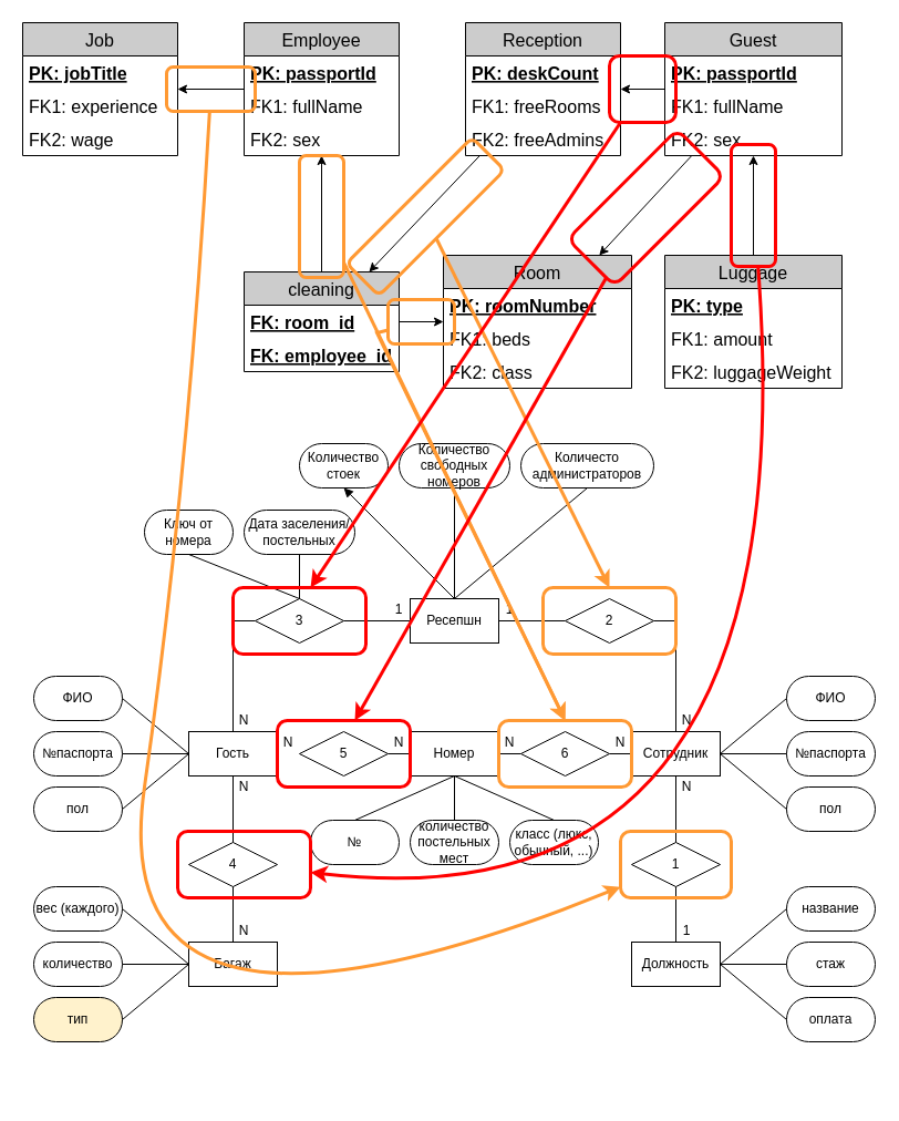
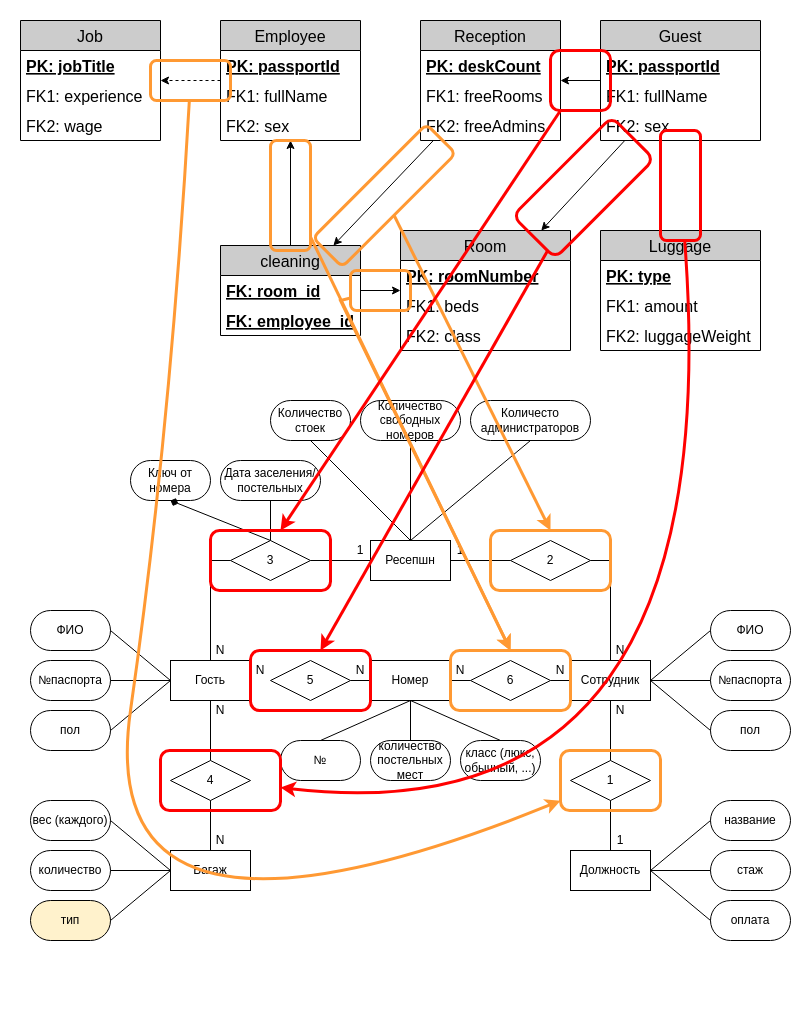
- <mxCell id="85" value="" style="endArrow=classic;html=1;rounded=0;fontSize=16;strokeWidth=1;" edge="1" parent="1" source="77" target="81"><mxGeometry width="50" height="50" relative="1" as="geometry"><mxPoint x="220" y="135" as="sourcePoint" /><mxPoint x="160" y="240" as="targetPoint" /></mxGeometry></mxCell>
+ <mxCell id="85" value="" style="endArrow=classic;html=1;rounded=0;fontSize=16;strokeWidth=1;dashed=1;" edge="1" parent="1" source="77" target="81"><mxGeometry width="50" height="50" relative="1" as="geometry"><mxPoint x="220" y="135" as="sourcePoint" /><mxPoint x="160" y="240" as="targetPoint" /></mxGeometry></mxCell>
- <mxCell id="110" value="" style="endArrow=classic;html=1;rounded=0;fontSize=16;strokeWidth=1;" edge="1" parent="1" source="103" target="90"><mxGeometry width="50" height="50" relative="1" as="geometry"><mxPoint x="620" y="280" as="sourcePoint" /><mxPoint x="670" y="230" as="targetPoint" /></mxGeometry></mxCell>
- <mxCell id="70" value="" style="endArrow=block;html=1;rounded=0;entryX=0.5;entryY=1;entryDx=0;entryDy=0;exitX=0.5;exitY=0;exitDx=0;exitDy=0;" parent="1" source="28" target="67" edge="1"><mxGeometry width="50" height="50" relative="1" as="geometry"><mxPoint x="310" y="530" as="sourcePoint" /><mxPoint x="360" y="480" as="targetPoint" /></mxGeometry></mxCell>
+ <mxCell id="70" value="" style="endArrow=none;html=1;rounded=0;entryX=0.5;entryY=1;entryDx=0;entryDy=0;exitX=0.5;exitY=0;exitDx=0;exitDy=0;" parent="1" source="28" target="67" edge="1"><mxGeometry width="50" height="50" relative="1" as="geometry"><mxPoint x="310" y="530" as="sourcePoint" /><mxPoint x="360" y="480" as="targetPoint" /></mxGeometry></mxCell>
- <mxCell id="53" value="" style="endArrow=none;html=1;rounded=0;exitX=0.5;exitY=0;exitDx=0;exitDy=0;entryX=0.5;entryY=1;entryDx=0;entryDy=0;" parent="1" source="41" target="52" edge="1"><mxGeometry width="50" height="50" relative="1" as="geometry"><mxPoint x="290" y="530" as="sourcePoint" /><mxPoint x="340" y="480" as="targetPoint" /></mxGeometry></mxCell>
+ <mxCell id="53" value="" style="endArrow=diamond;html=1;rounded=0;exitX=0.5;exitY=0;exitDx=0;exitDy=0;entryX=0.5;entryY=1;entryDx=0;entryDy=0;" parent="1" source="41" target="52" edge="1"><mxGeometry width="50" height="50" relative="1" as="geometry"><mxPoint x="290" y="530" as="sourcePoint" /><mxPoint x="340" y="480" as="targetPoint" /></mxGeometry></mxCell>
